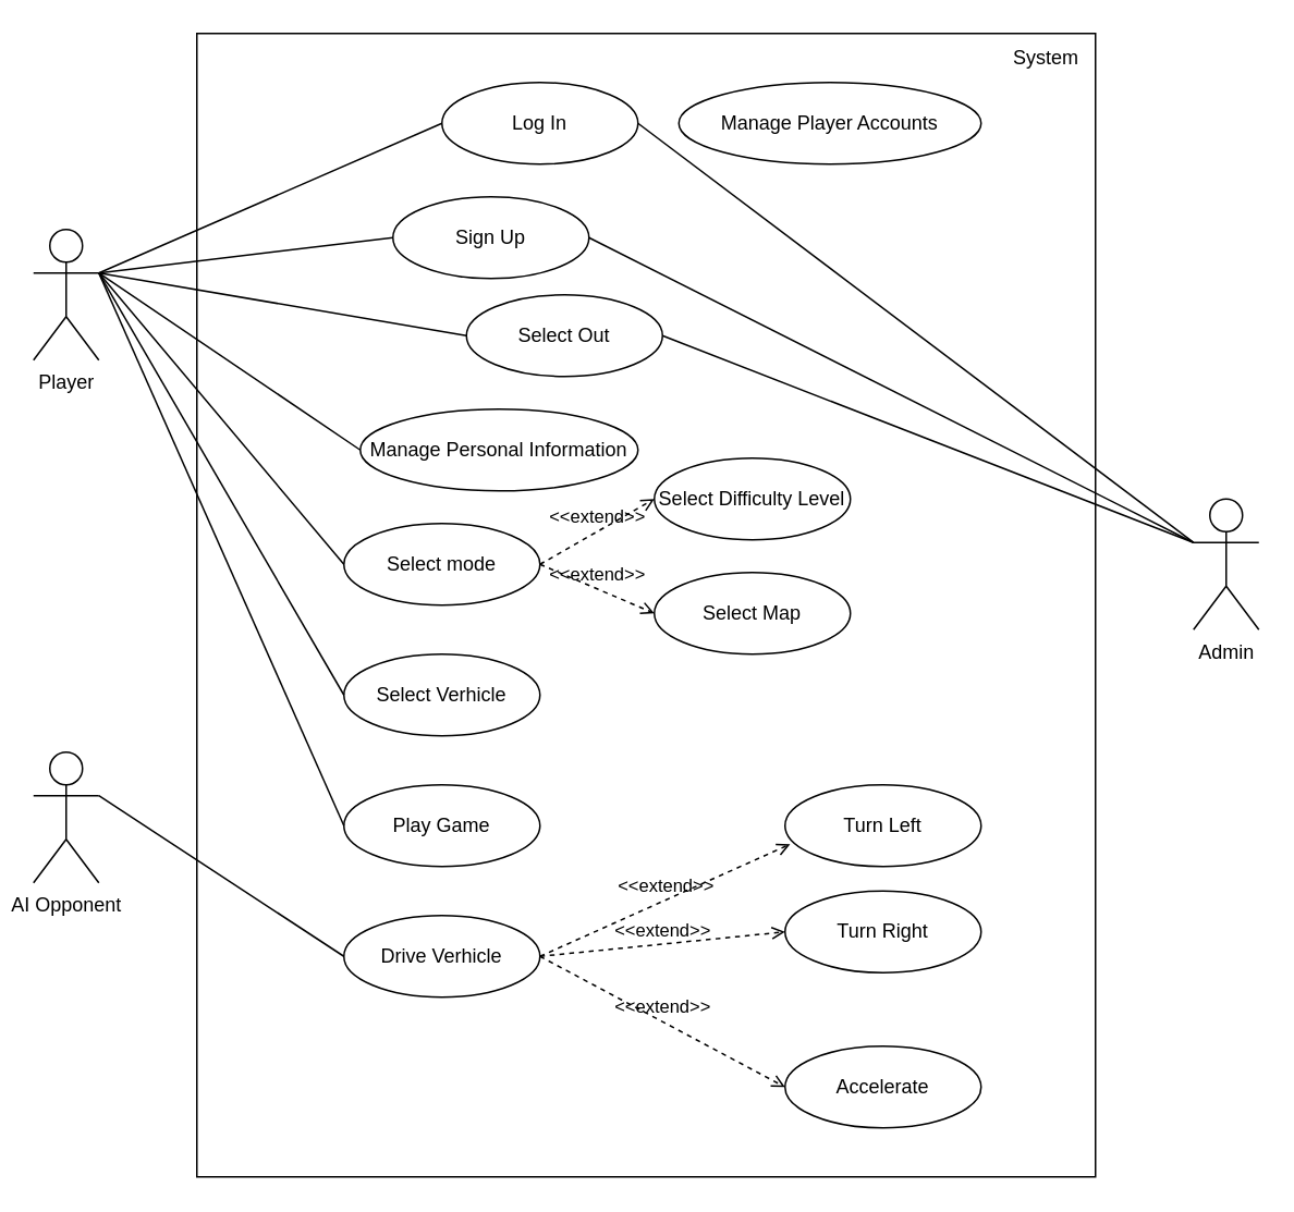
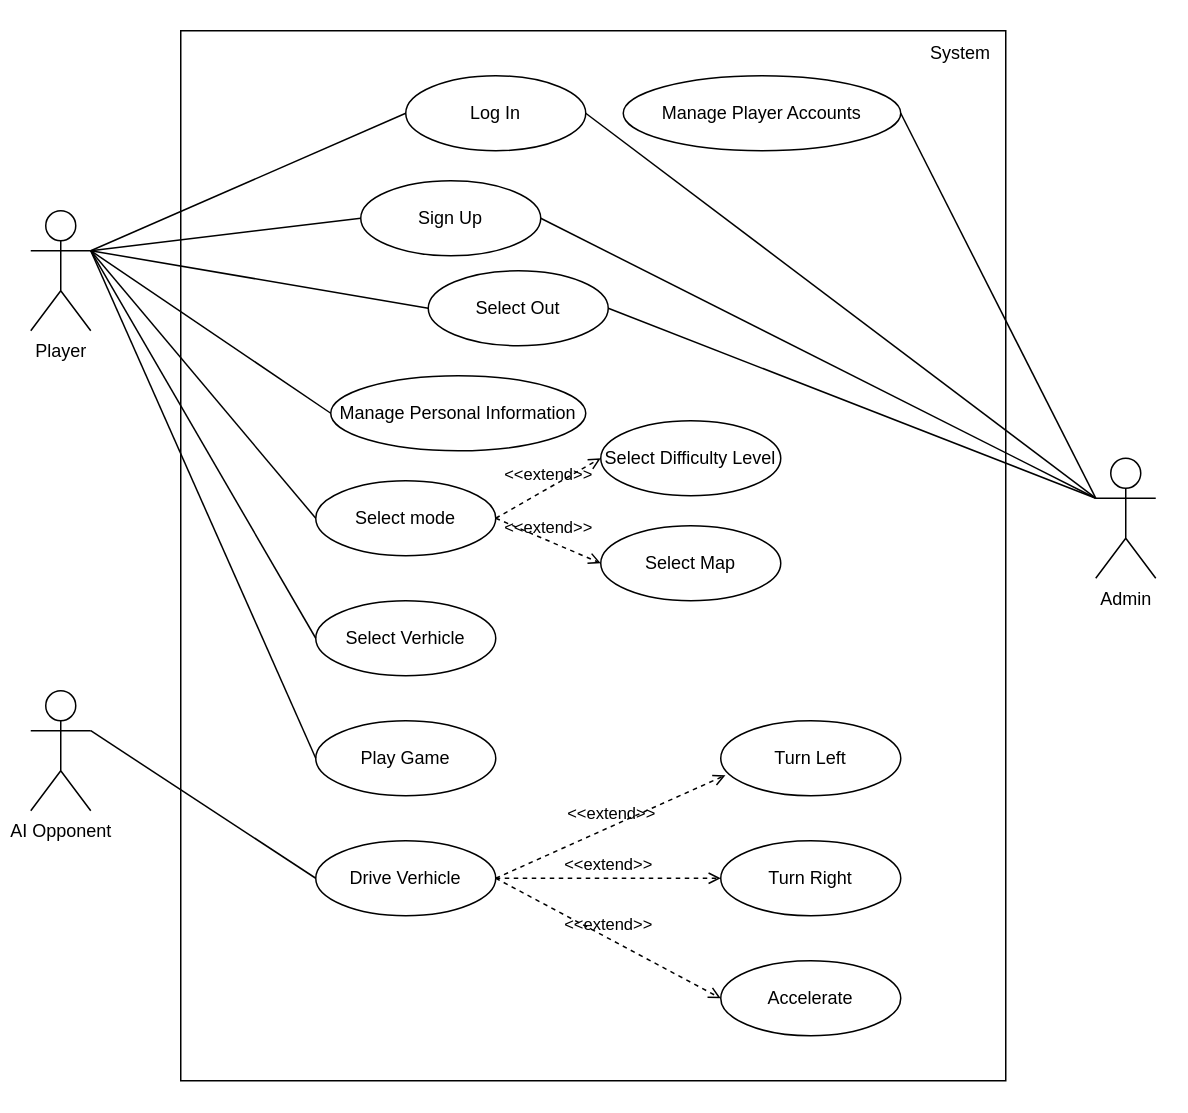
+ <mxCell id="34" style="rounded=0;orthogonalLoop=1;jettySize=auto;html=1;endArrow=none;endFill=0;exitX=1;exitY=0.5;exitDx=0;exitDy=0;entryX=0;entryY=0.333;entryDx=0;entryDy=0;entryPerimeter=0;" edge="1" parent="1" source="33" target="29"><mxGeometry relative="1" as="geometry"><mxPoint x="345" y="85" as="sourcePoint" /><mxPoint x="750" y="342" as="targetPoint" /></mxGeometry></mxCell>
- <mxCell id="14" value="Turn Right" style="ellipse;whiteSpace=wrap;html=1;" vertex="1" parent="1"><mxGeometry x="480" y="545" width="120" height="50" as="geometry" /></mxCell>
+ <mxCell id="14" value="Turn Right" style="ellipse;whiteSpace=wrap;html=1;" vertex="1" parent="1"><mxGeometry x="480" y="560" width="120" height="50" as="geometry" /></mxCell>
